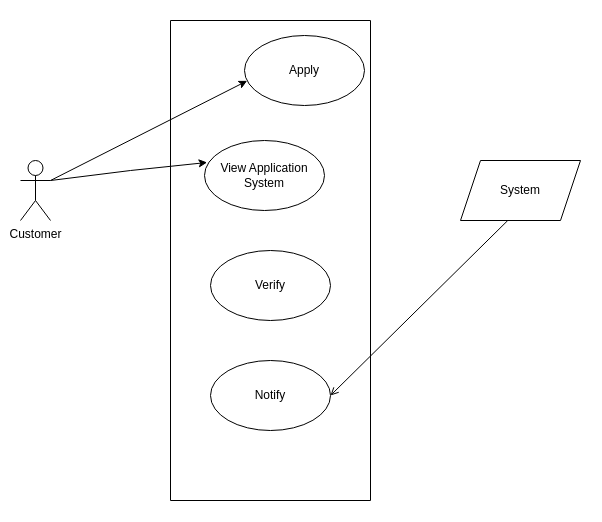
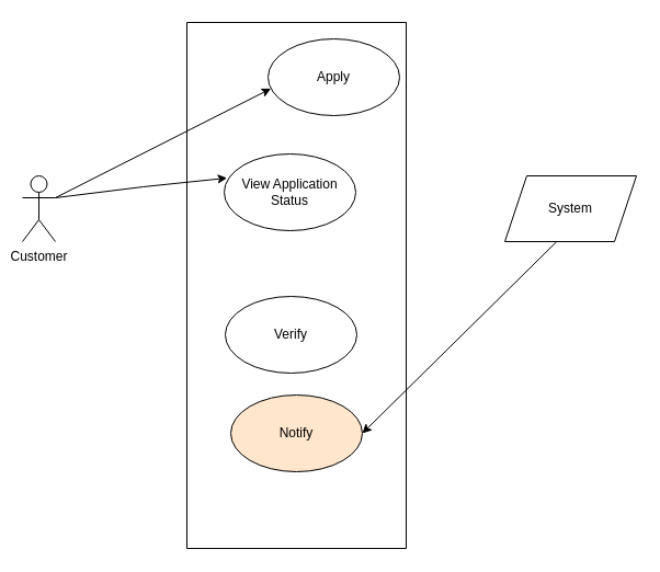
- <mxCell id="4" value="View Application System" style="ellipse;whiteSpace=wrap;html=1;" vertex="1" parent="2"><mxGeometry x="34" y="120" width="120" height="70" as="geometry" /></mxCell>
+ <mxCell id="4" value="View Application Status" style="ellipse;whiteSpace=wrap;html=1;" vertex="1" parent="2"><mxGeometry x="34" y="120" width="120" height="70" as="geometry" /></mxCell>
- <mxCell id="5" value="Verify" style="ellipse;whiteSpace=wrap;html=1;" vertex="1" parent="2"><mxGeometry x="40" y="230" width="120" height="70" as="geometry" /></mxCell>
+ <mxCell id="5" value="Verify" style="ellipse;whiteSpace=wrap;html=1;" vertex="1" parent="2"><mxGeometry x="35" y="250" width="120" height="70" as="geometry" /></mxCell>
- <mxCell id="11" value="" style="endArrow=open;html=1;rounded=0;entryX=1;entryY=0.5;entryDx=0;entryDy=0;exitX=0.394;exitY=1;exitDx=0;exitDy=0;exitPerimeter=0;" edge="1" parent="1" source="10" target="6"><mxGeometry width="50" height="50" relative="1" as="geometry"><mxPoint x="499" y="223" as="sourcePoint" /><mxPoint x="336" y="285" as="targetPoint" /></mxGeometry></mxCell>
+ <mxCell id="11" value="" style="endArrow=classic;html=1;rounded=0;entryX=1;entryY=0.5;entryDx=0;entryDy=0;exitX=0.394;exitY=1;exitDx=0;exitDy=0;exitPerimeter=0;" edge="1" parent="1" source="10" target="6"><mxGeometry width="50" height="50" relative="1" as="geometry"><mxPoint x="499" y="223" as="sourcePoint" /><mxPoint x="336" y="285" as="targetPoint" /></mxGeometry></mxCell>
- <mxCell id="6" value="Notify" style="ellipse;whiteSpace=wrap;html=1;" vertex="1" parent="2"><mxGeometry x="40" y="340" width="120" height="70" as="geometry" /></mxCell>
+ <mxCell id="6" value="Notify" style="ellipse;whiteSpace=wrap;html=1;fillColor=#ffe6cc;" vertex="1" parent="2"><mxGeometry x="40" y="340" width="120" height="70" as="geometry" /></mxCell>
